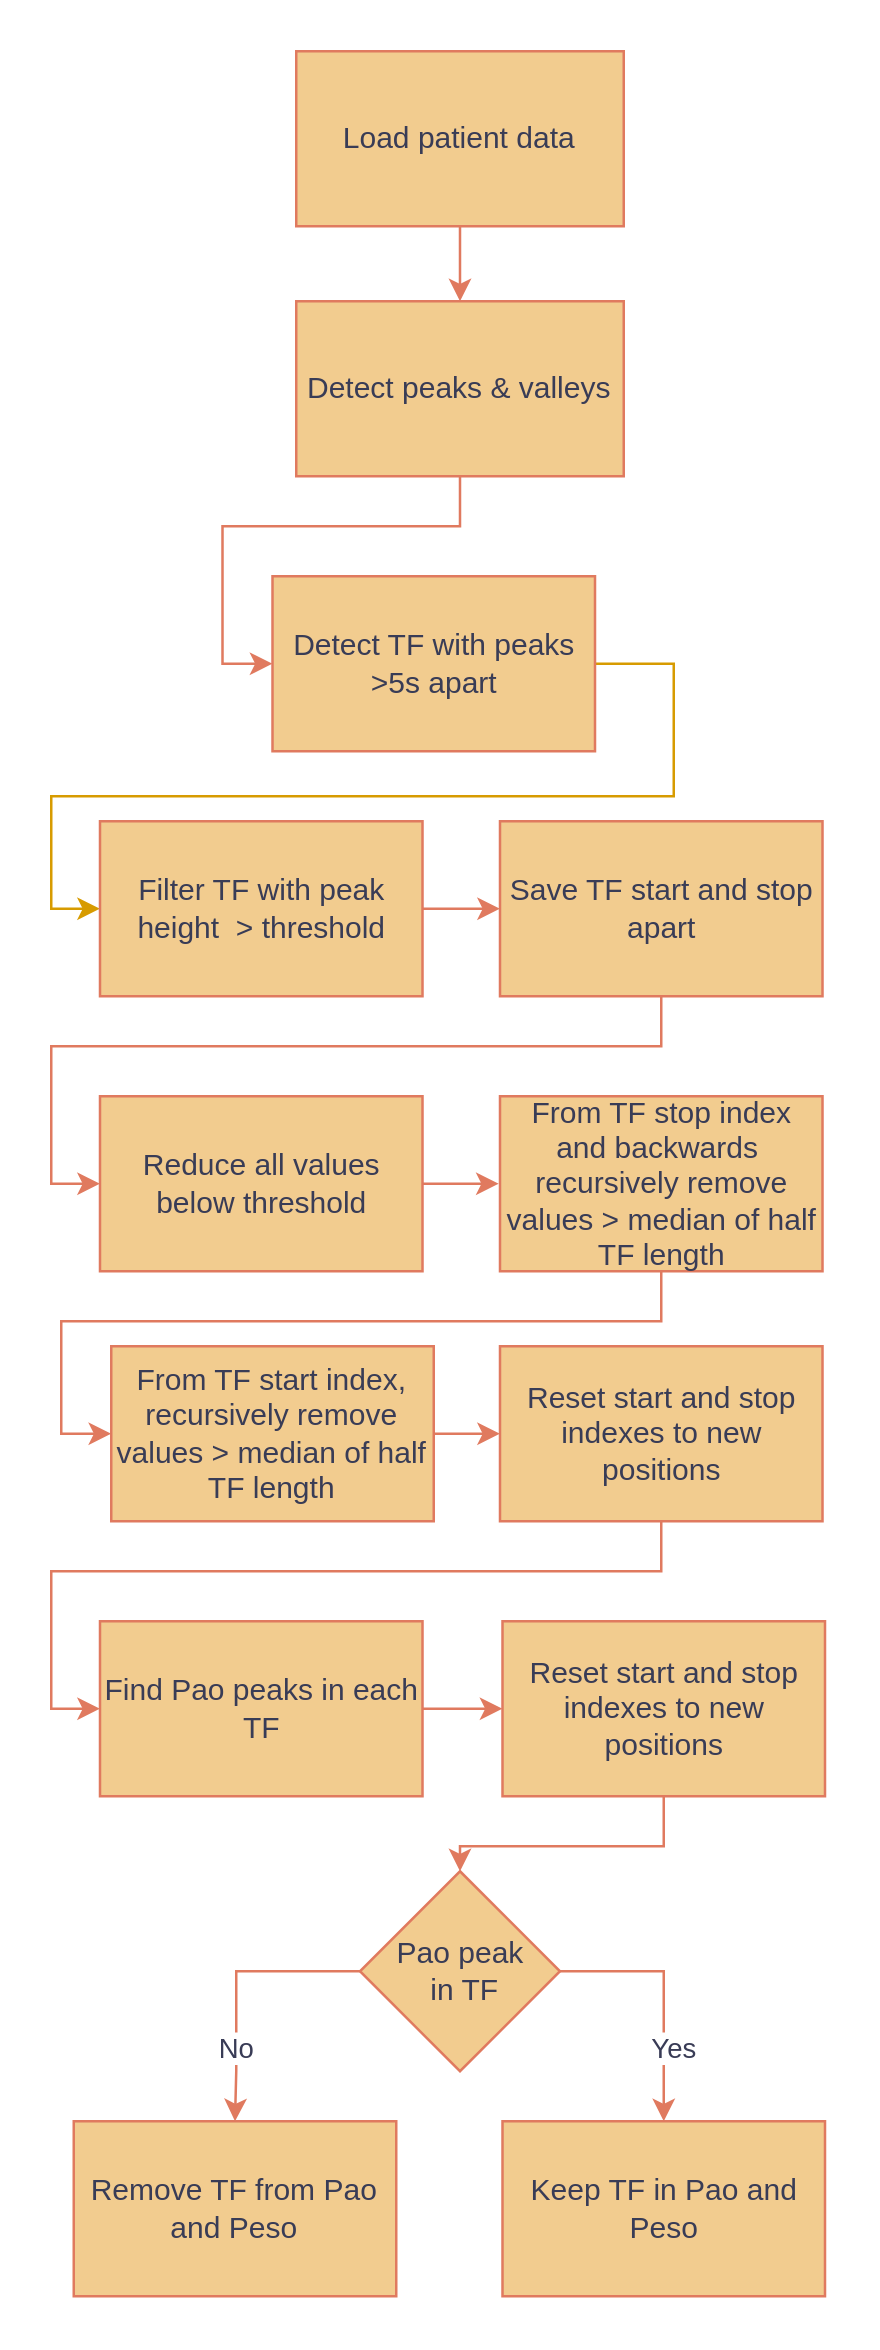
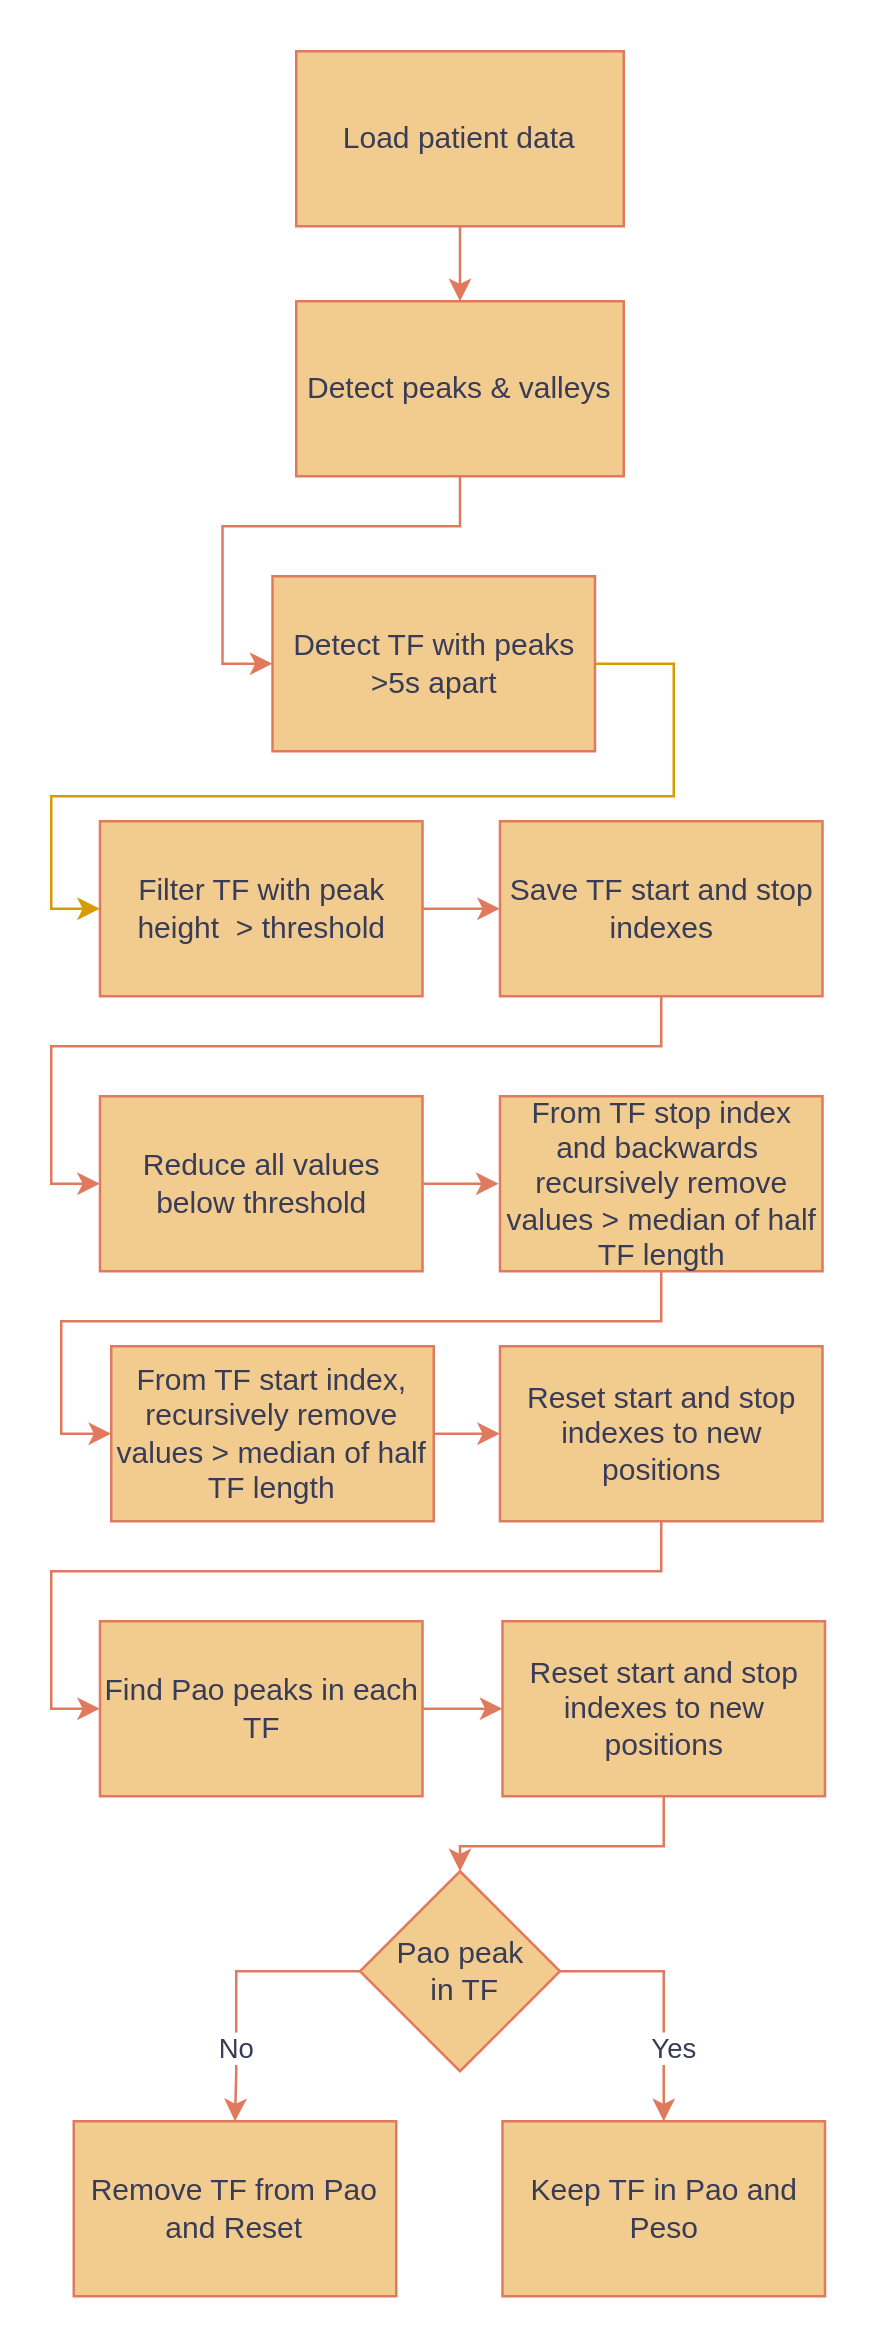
- <mxCell id="11" value="Save TF start and stop apart" style="rounded=0;whiteSpace=wrap;html=1;labelBackgroundColor=none;fillColor=#F2CC8F;strokeColor=#E07A5F;fontColor=#393C56;" parent="1" vertex="1"><mxGeometry x="199.5" y="328" width="129" height="70" as="geometry" /></mxCell>
+ <mxCell id="11" value="Save TF start and stop indexes" style="rounded=0;whiteSpace=wrap;html=1;labelBackgroundColor=none;fillColor=#F2CC8F;strokeColor=#E07A5F;fontColor=#393C56;" parent="1" vertex="1"><mxGeometry x="199.5" y="328" width="129" height="70" as="geometry" /></mxCell>
- <mxCell id="27" value="&lt;font style=&quot;font-size: 12px;&quot;&gt;Remove TF from Pao and Peso&lt;/font&gt;" style="rounded=0;whiteSpace=wrap;html=1;labelBackgroundColor=none;fillColor=#F2CC8F;strokeColor=#E07A5F;fontColor=#393C56;" parent="1" vertex="1"><mxGeometry x="29" y="848" width="129" height="70" as="geometry" /></mxCell>
+ <mxCell id="27" value="&lt;font style=&quot;font-size: 12px;&quot;&gt;Remove TF from Pao and Reset&lt;/font&gt;" style="rounded=0;whiteSpace=wrap;html=1;labelBackgroundColor=none;fillColor=#F2CC8F;strokeColor=#E07A5F;fontColor=#393C56;" parent="1" vertex="1"><mxGeometry x="29" y="848" width="129" height="70" as="geometry" /></mxCell>
